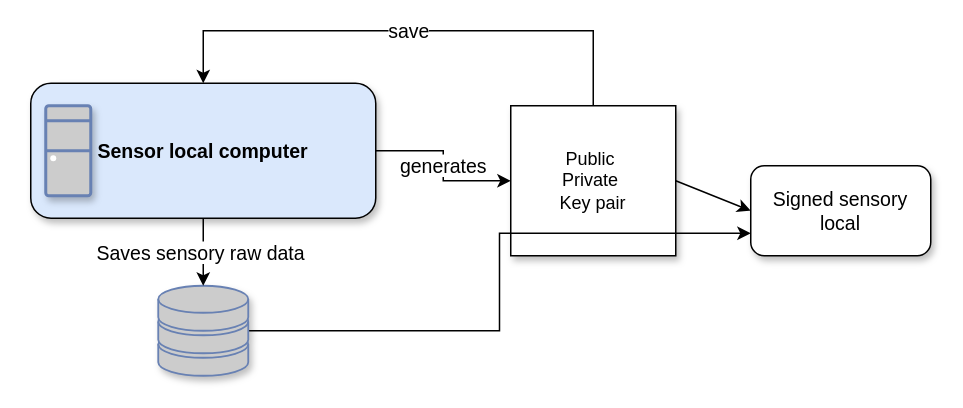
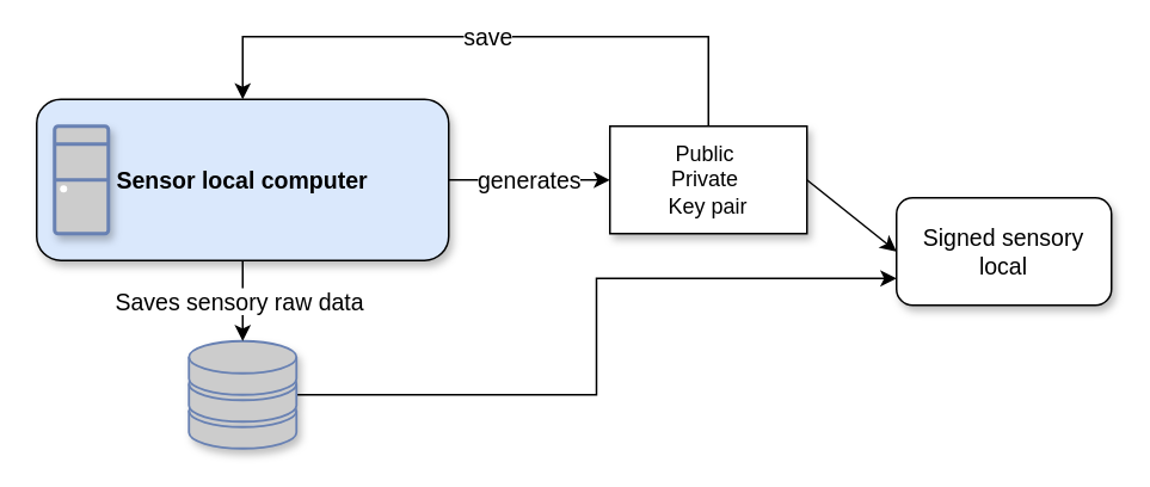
- <mxCell id="4" value="Public&amp;nbsp;&lt;br&gt;Private&amp;nbsp;&lt;br&gt;Key pair" style="rounded=0;whiteSpace=wrap;html=1;shadow=1;" parent="1" vertex="1"><mxGeometry x="340" y="70" width="110" height="100" as="geometry" /></mxCell>
+ <mxCell id="4" value="Public&amp;nbsp;&lt;br&gt;Private&amp;nbsp;&lt;br&gt;Key pair" style="rounded=0;whiteSpace=wrap;html=1;shadow=1;" parent="1" vertex="1"><mxGeometry x="340" y="70" width="110" height="60" as="geometry" /></mxCell>
